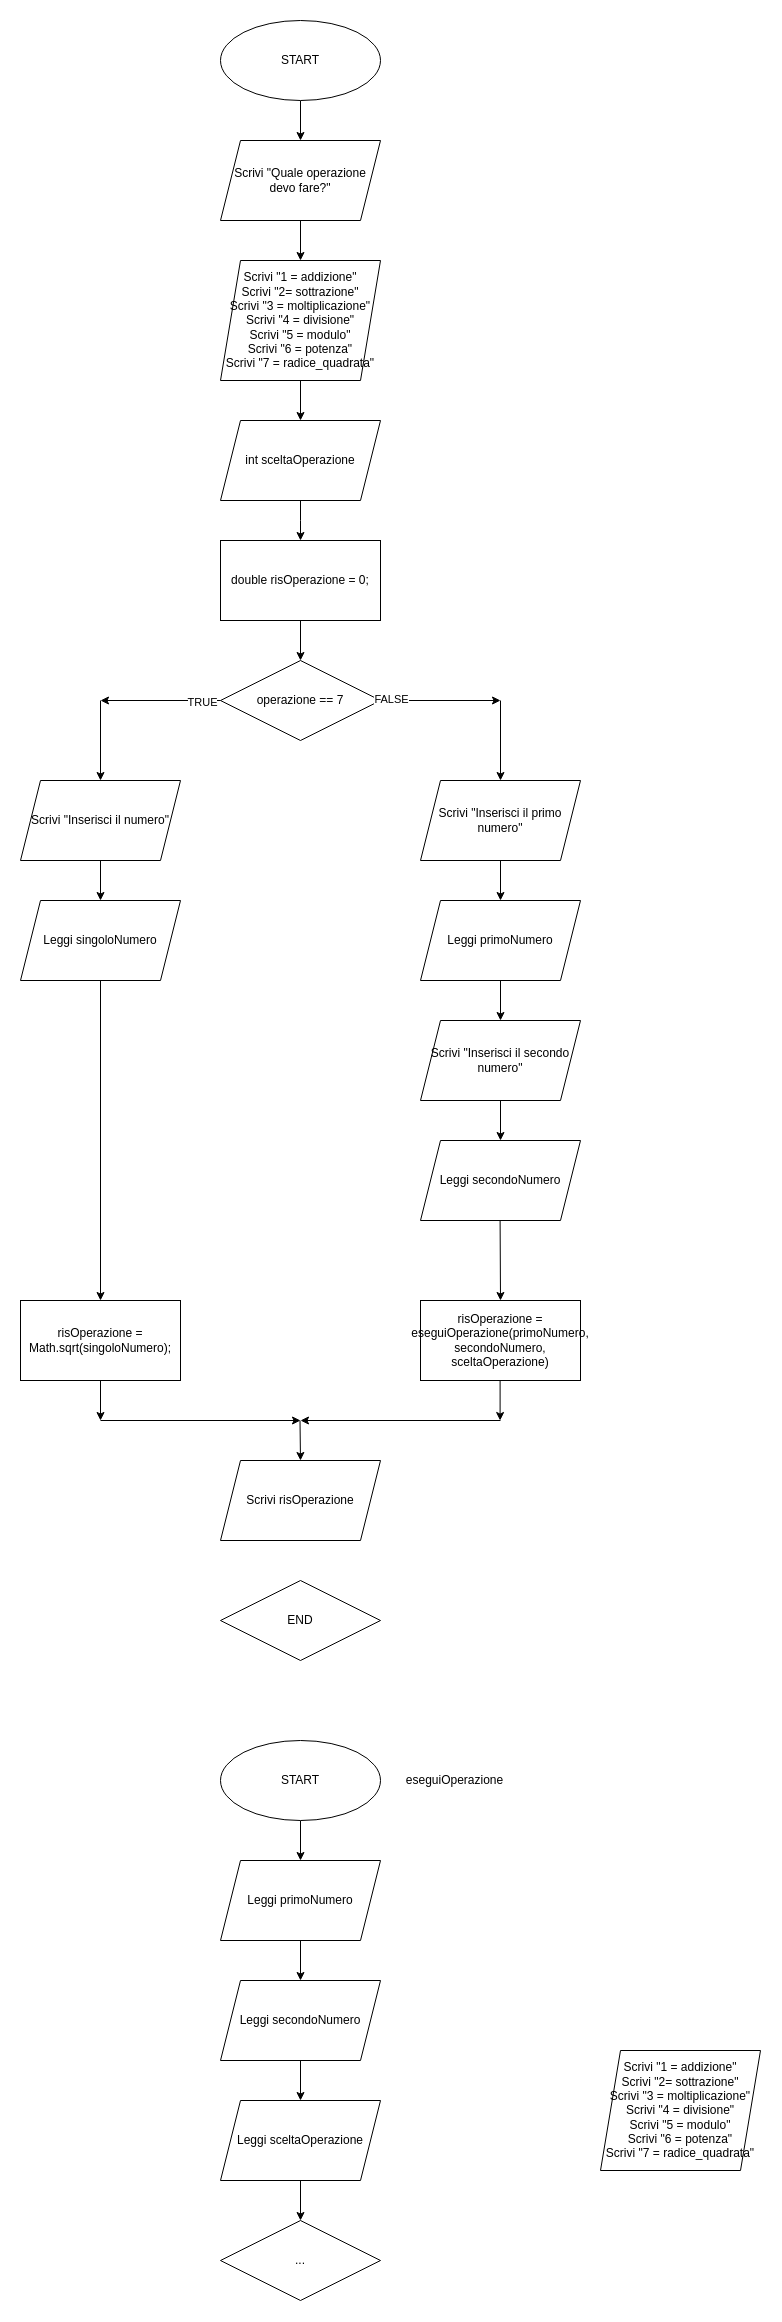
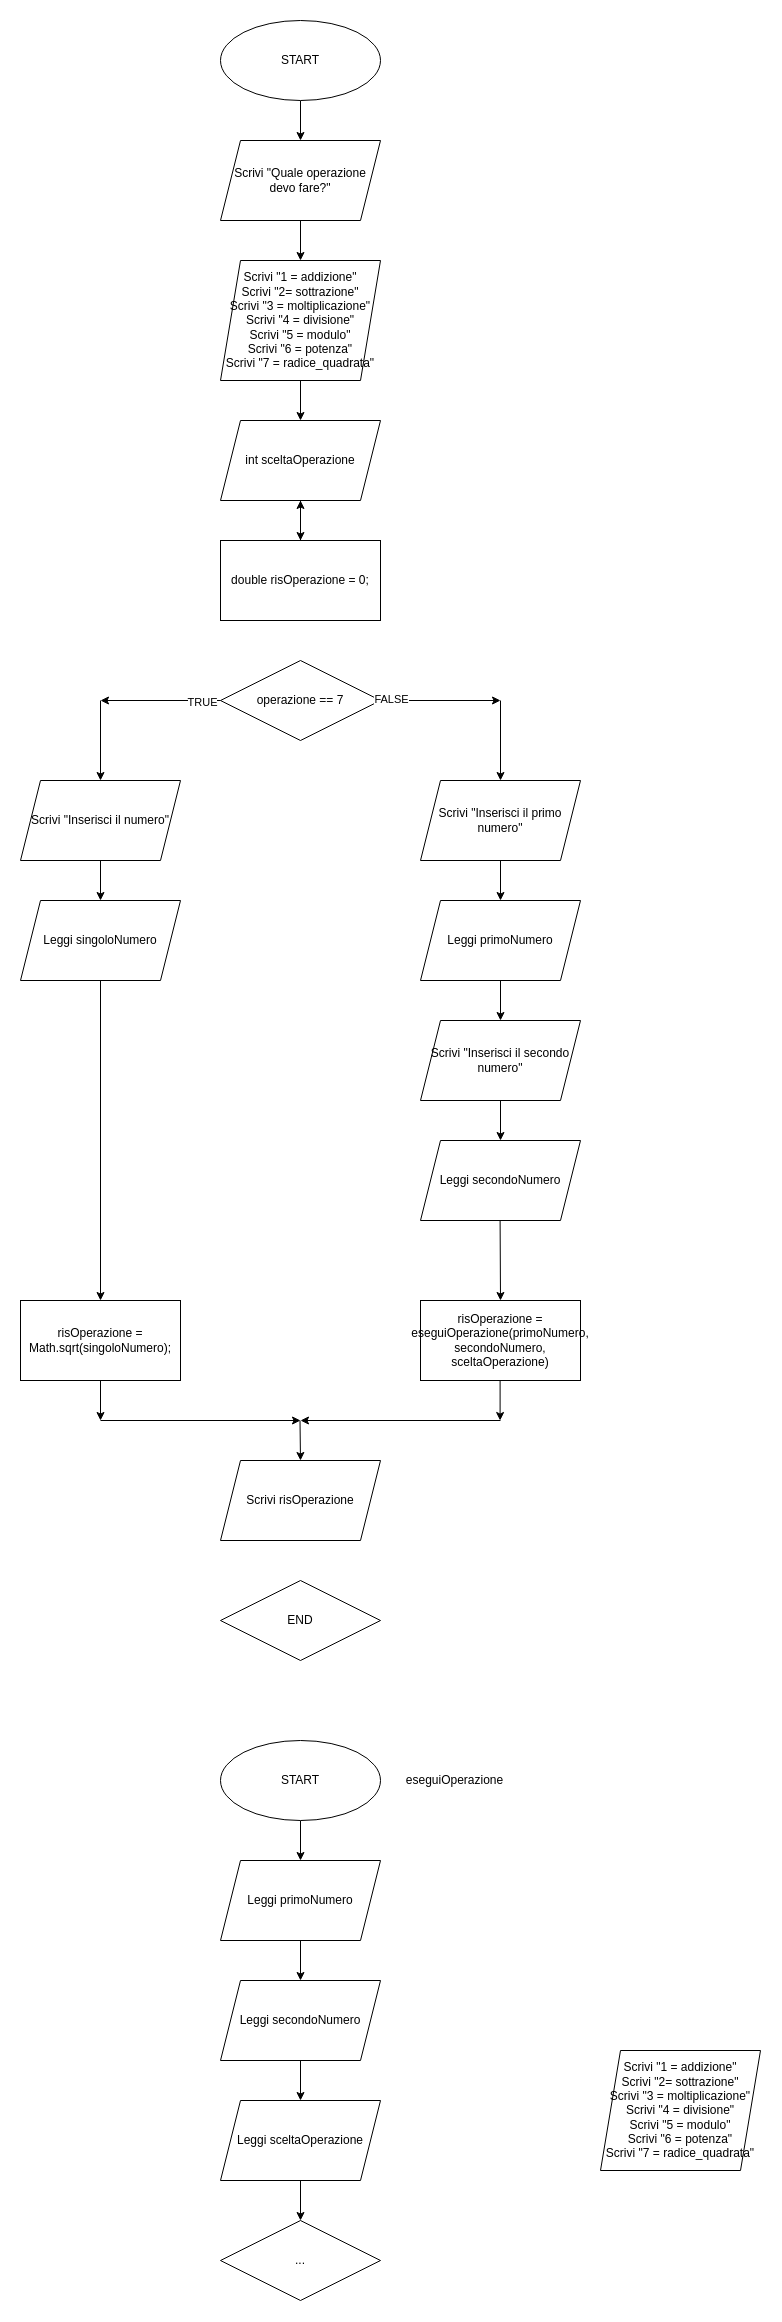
- <mxCell id="37" value="" style="edgeStyle=orthogonalEdgeStyle;rounded=0;orthogonalLoop=1;jettySize=auto;html=1;" edge="1" parent="1" source="38" target="8"><mxGeometry relative="1" as="geometry" /></mxCell>
+ <mxCell id="37" value="" style="edgeStyle=orthogonalEdgeStyle;rounded=0;orthogonalLoop=1;jettySize=auto;html=1;" edge="1" parent="1" source="38" target="10"><mxGeometry relative="1" as="geometry" /></mxCell>
